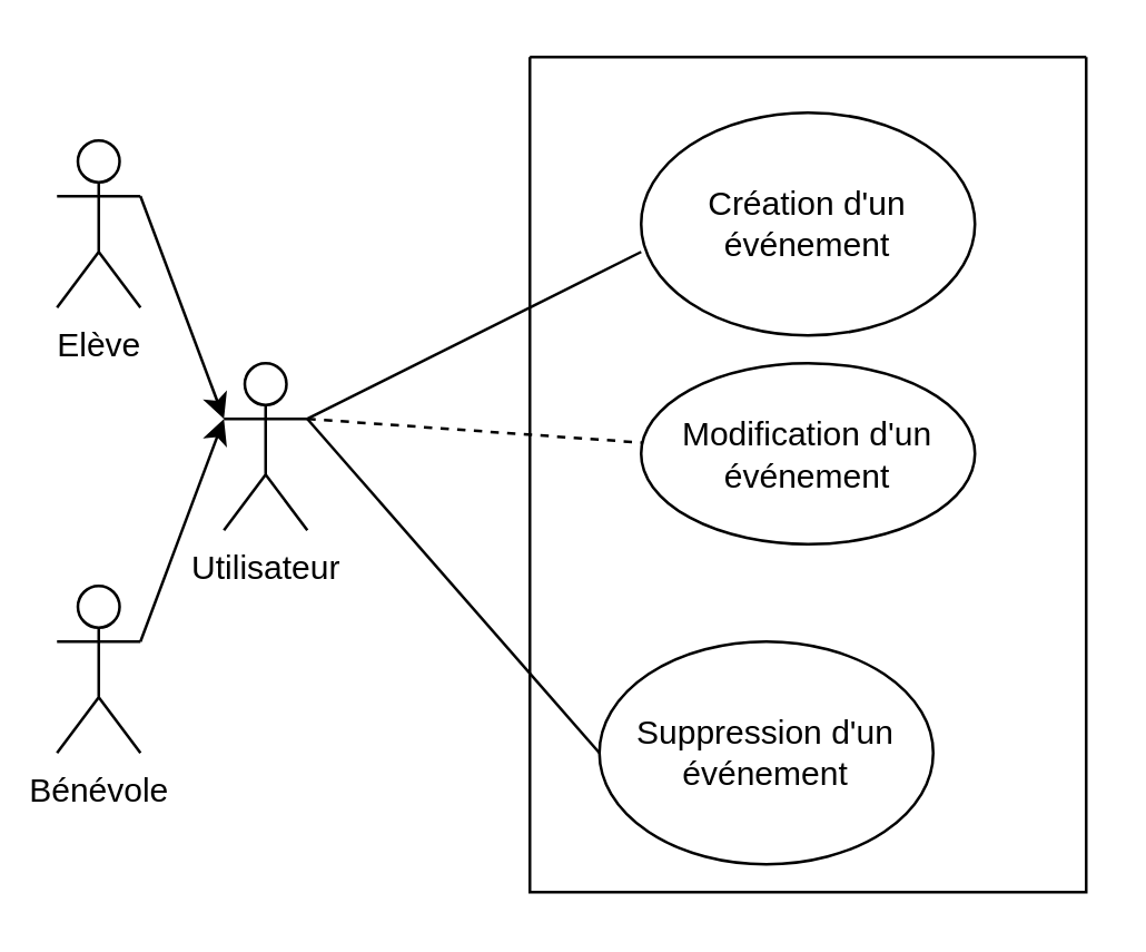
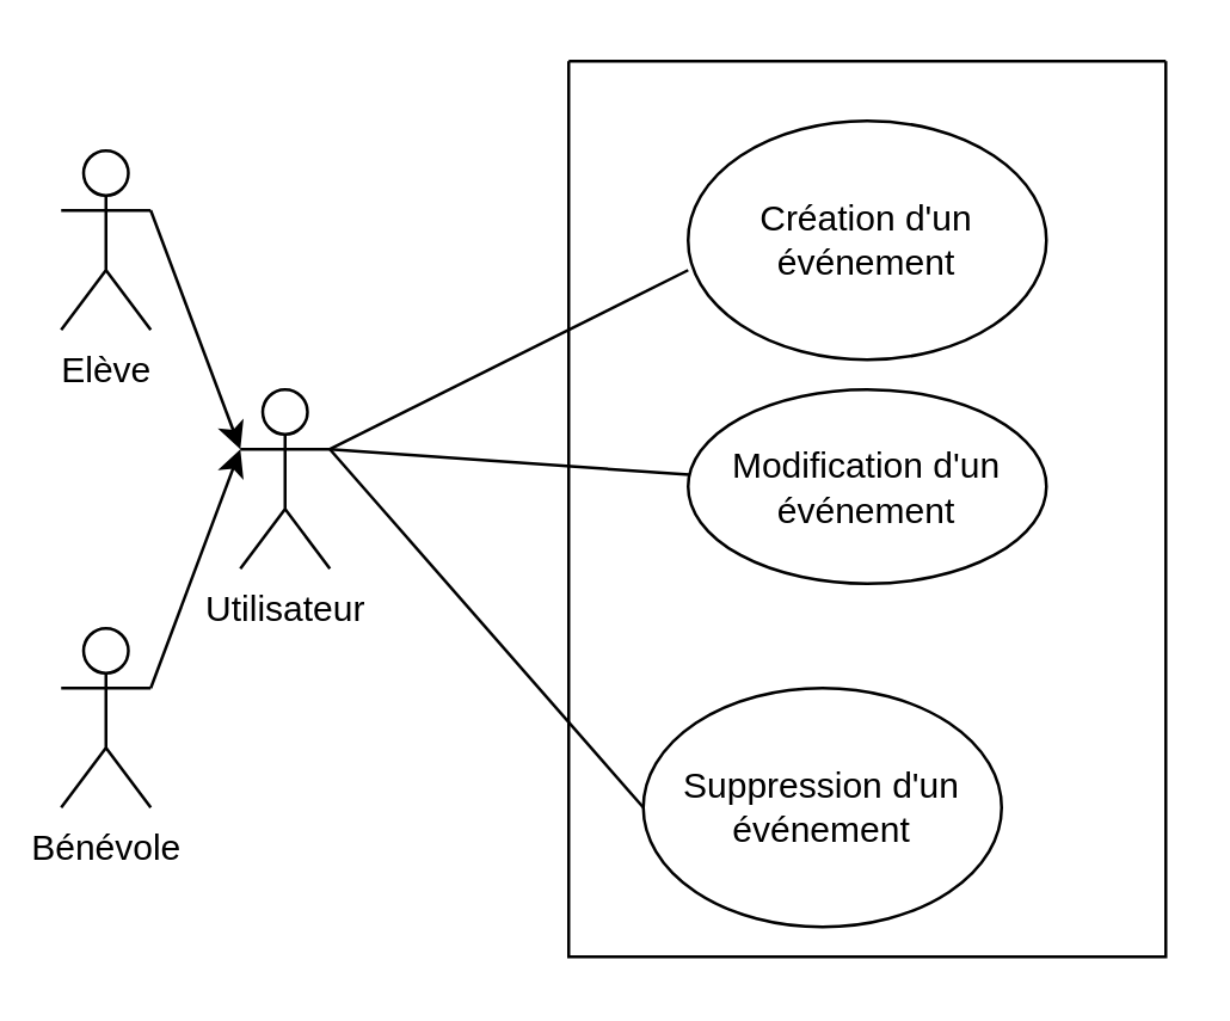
- <mxCell id="13" value="" style="endArrow=none;html=1;exitX=1;exitY=0.333;exitDx=0;exitDy=0;exitPerimeter=0;dashed=1;" parent="1" source="4" target="7" edge="1"><mxGeometry width="50" height="50" relative="1" as="geometry"><mxPoint x="310" y="170" as="sourcePoint" /><mxPoint x="360" y="120" as="targetPoint" /></mxGeometry></mxCell>
+ <mxCell id="13" value="" style="endArrow=none;html=1;exitX=1;exitY=0.333;exitDx=0;exitDy=0;exitPerimeter=0;" parent="1" source="4" target="7" edge="1"><mxGeometry width="50" height="50" relative="1" as="geometry"><mxPoint x="310" y="170" as="sourcePoint" /><mxPoint x="360" y="120" as="targetPoint" /></mxGeometry></mxCell>
